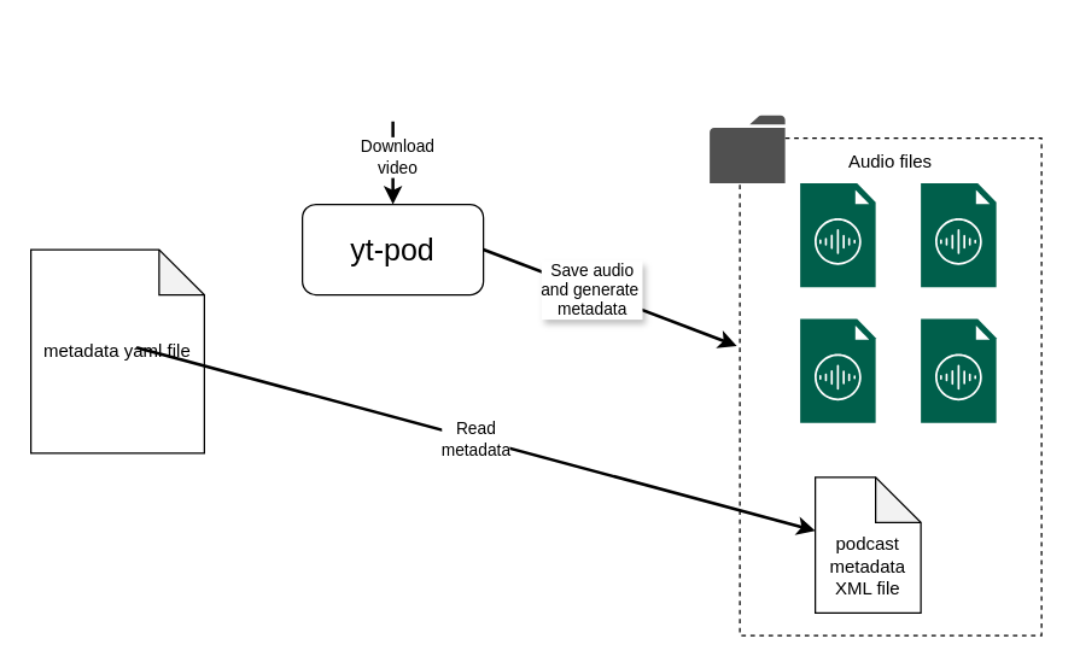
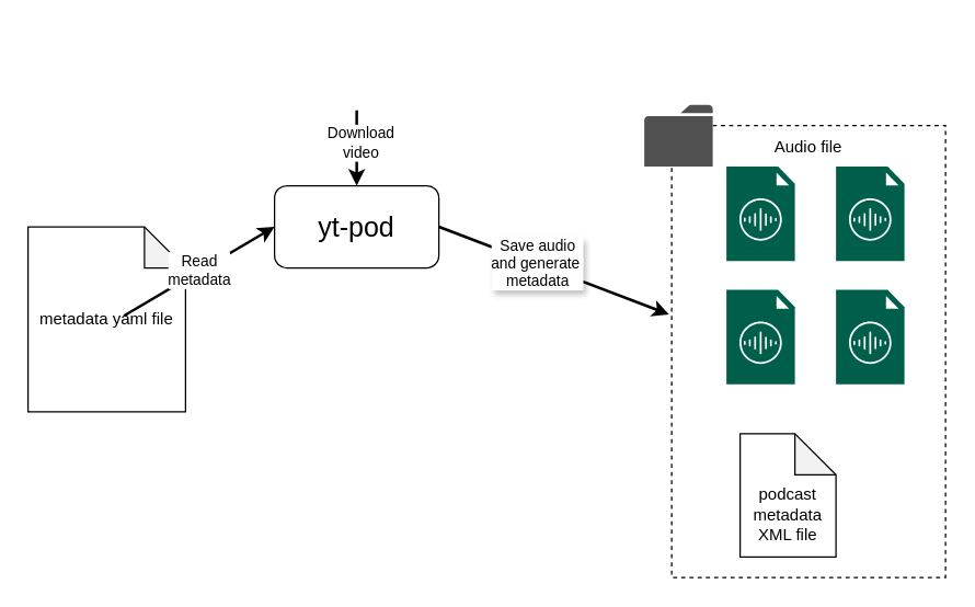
- <mxCell id="17" value="Audio files" style="text;html=1;align=center;verticalAlign=middle;whiteSpace=wrap;rounded=0;" vertex="1" parent="1"><mxGeometry x="560" y="92" width="60" height="30" as="geometry" /></mxCell>
+ <mxCell id="17" value="Audio file" style="text;html=1;align=center;verticalAlign=middle;whiteSpace=wrap;rounded=0;" vertex="1" parent="1"><mxGeometry x="560" y="92" width="60" height="30" as="geometry" /></mxCell>
- <mxCell id="6" value="Read&lt;div&gt;metadata&lt;/div&gt;" style="endArrow=classic;html=1;rounded=0;exitX=0;exitY=0;exitDx=70;exitDy=65;exitPerimeter=0;strokeWidth=2;" edge="1" parent="1" source="5" target="9"><mxGeometry width="50" height="50" relative="1" as="geometry"><mxPoint x="330" y="240" as="sourcePoint" /><mxPoint x="380" y="190" as="targetPoint" /></mxGeometry></mxCell>
+ <mxCell id="6" value="Read&lt;div&gt;metadata&lt;/div&gt;" style="endArrow=classic;html=1;rounded=0;exitX=0;exitY=0;exitDx=70;exitDy=65;exitPerimeter=0;entryX=0;entryY=0.5;entryDx=0;entryDy=0;strokeWidth=2;" edge="1" parent="1" source="5" target="4"><mxGeometry width="50" height="50" relative="1" as="geometry"><mxPoint x="330" y="240" as="sourcePoint" /><mxPoint x="380" y="190" as="targetPoint" /></mxGeometry></mxCell>
